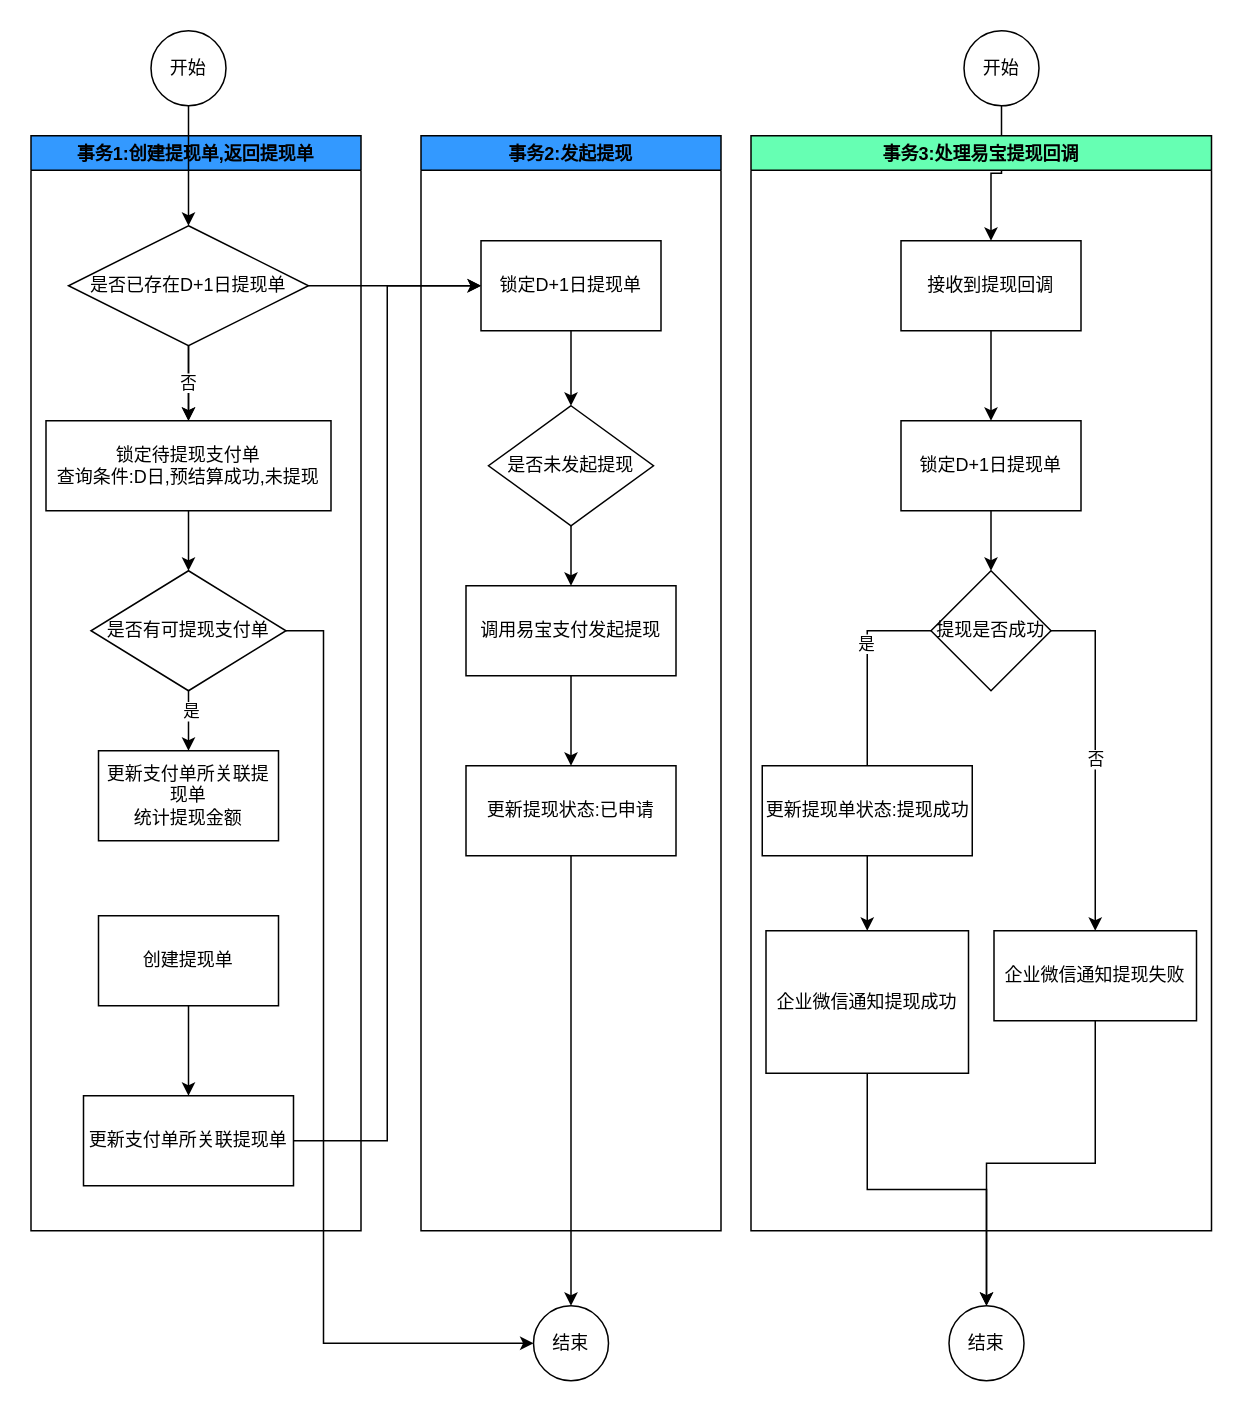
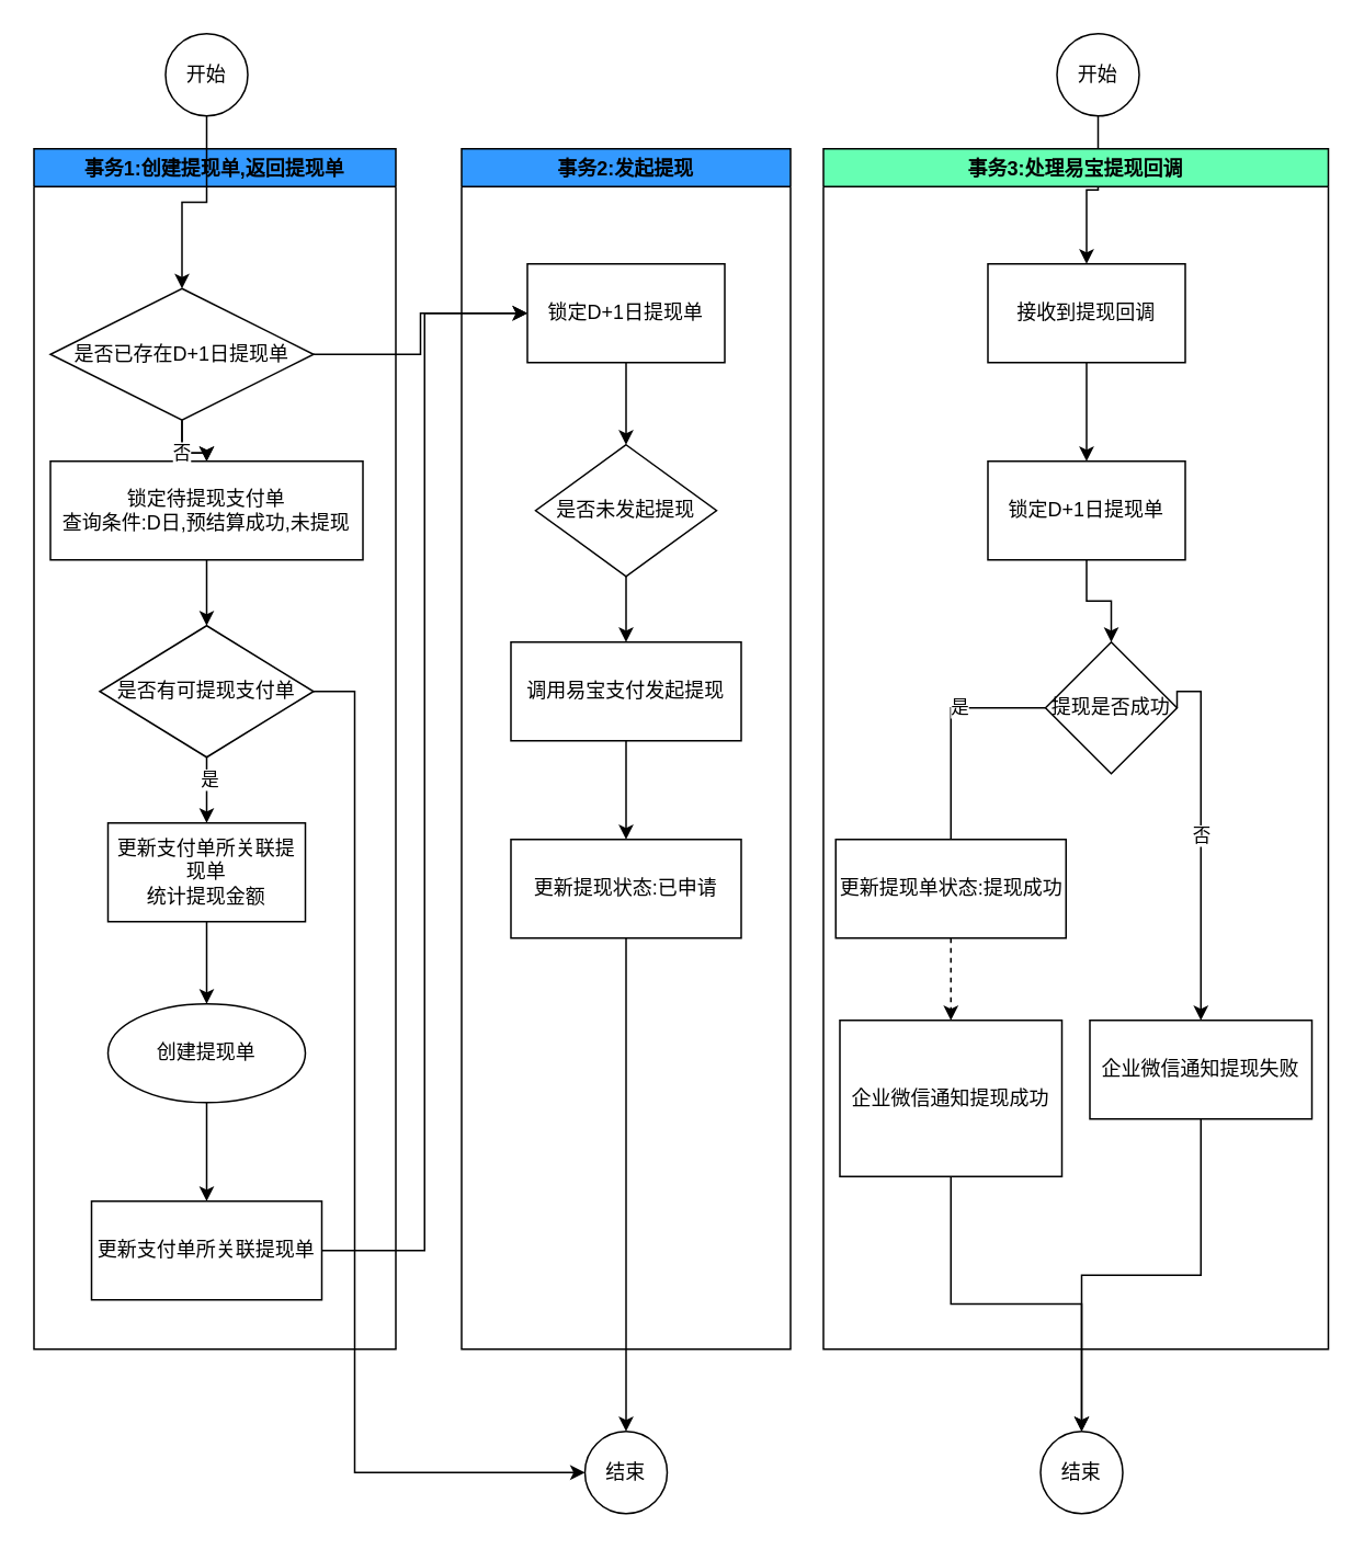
- <mxCell id="22" value="是否已存在D+1日提现单" style="rhombus;whiteSpace=wrap;html=1;" vertex="1" parent="12"><mxGeometry x="25" y="60" width="160" height="80" as="geometry" /></mxCell>
+ <mxCell id="22" value="是否已存在D+1日提现单" style="rhombus;whiteSpace=wrap;html=1;" vertex="1" parent="12"><mxGeometry x="10" y="85" width="160" height="80" as="geometry" /></mxCell>
- <mxCell id="39" value="提现是否成功" style="rhombus;whiteSpace=wrap;html=1;" vertex="1" parent="32"><mxGeometry x="120" y="290" width="80" height="80" as="geometry" /></mxCell>
+ <mxCell id="39" value="提现是否成功" style="rhombus;whiteSpace=wrap;html=1;" vertex="1" parent="32"><mxGeometry x="135" y="300" width="80" height="80" as="geometry" /></mxCell>
+ <mxCell id="25" style="edgeStyle=orthogonalEdgeStyle;rounded=0;orthogonalLoop=1;jettySize=auto;html=1;exitX=0.5;exitY=1;exitDx=0;exitDy=0;" edge="1" parent="12" source="15" target="24"><mxGeometry relative="1" as="geometry" /></mxCell>
- <mxCell id="40" style="edgeStyle=orthogonalEdgeStyle;rounded=0;orthogonalLoop=1;jettySize=auto;html=1;entryX=0.5;entryY=0;entryDx=0;entryDy=0;" edge="1" parent="32" source="41" target="42"><mxGeometry relative="1" as="geometry" /></mxCell>
+ <mxCell id="40" style="edgeStyle=orthogonalEdgeStyle;rounded=0;orthogonalLoop=1;jettySize=auto;html=1;entryX=0.5;entryY=0;entryDx=0;entryDy=0;dashed=1;" edge="1" parent="32" source="41" target="42"><mxGeometry relative="1" as="geometry" /></mxCell>
- <mxCell id="24" value="创建提现单" style="rounded=0;whiteSpace=wrap;html=1;" vertex="1" parent="12"><mxGeometry x="45" y="520" width="120" height="60" as="geometry" /></mxCell>
+ <mxCell id="24" value="创建提现单" style="ellipse;whiteSpace=wrap;html=1;" vertex="1" parent="12"><mxGeometry x="45" y="520" width="120" height="60" as="geometry" /></mxCell>
